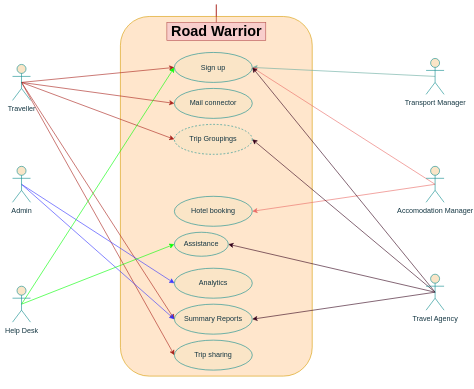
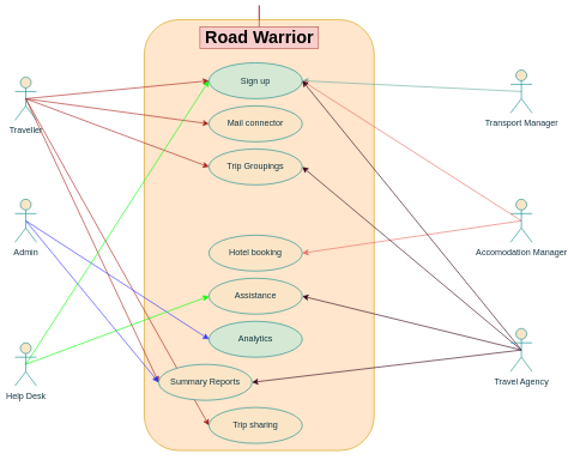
- <mxCell id="26" value="&lt;div style=&quot;border-color: var(--border-color);&quot;&gt;&lt;div style=&quot;border-color: var(--border-color);&quot;&gt;Sign up&lt;/div&gt;&lt;/div&gt;" style="ellipse;whiteSpace=wrap;html=1;strokeColor=#0F8B8D;fontColor=#143642;fillColor=#FAE5C7;" vertex="1" parent="1"><mxGeometry x="290" y="80" width="130" height="50" as="geometry" /></mxCell>
+ <mxCell id="26" value="&lt;div style=&quot;border-color: var(--border-color);&quot;&gt;&lt;div style=&quot;border-color: var(--border-color);&quot;&gt;Sign up&lt;/div&gt;&lt;/div&gt;" style="ellipse;whiteSpace=wrap;html=1;strokeColor=#0F8B8D;fontColor=#143642;fillColor=#d5e8d4;" vertex="1" parent="1"><mxGeometry x="290" y="80" width="130" height="50" as="geometry" /></mxCell>
- <mxCell id="28" value="&lt;div style=&quot;border-color: var(--border-color);&quot;&gt;&lt;div style=&quot;border-color: var(--border-color);&quot;&gt;Trip Groupings&lt;/div&gt;&lt;/div&gt;" style="ellipse;whiteSpace=wrap;html=1;strokeColor=#0F8B8D;fontColor=#143642;fillColor=#FAE5C7;dashed=1;" vertex="1" parent="1"><mxGeometry x="290" y="200" width="130" height="50" as="geometry" /></mxCell>
+ <mxCell id="28" value="&lt;div style=&quot;border-color: var(--border-color);&quot;&gt;&lt;div style=&quot;border-color: var(--border-color);&quot;&gt;Trip Groupings&lt;/div&gt;&lt;/div&gt;" style="ellipse;whiteSpace=wrap;html=1;strokeColor=#0F8B8D;fontColor=#143642;fillColor=#FAE5C7;" vertex="1" parent="1"><mxGeometry x="290" y="200" width="130" height="50" as="geometry" /></mxCell>
- <mxCell id="30" value="&lt;div style=&quot;border-color: var(--border-color);&quot;&gt;Assistance&lt;/div&gt;" style="ellipse;whiteSpace=wrap;html=1;strokeColor=#0F8B8D;fontColor=#143642;fillColor=#FAE5C7;" vertex="1" parent="1"><mxGeometry x="290" y="380" width="90" height="40" as="geometry" /></mxCell>
+ <mxCell id="30" value="&lt;div style=&quot;border-color: var(--border-color);&quot;&gt;Assistance&lt;/div&gt;" style="ellipse;whiteSpace=wrap;html=1;strokeColor=#0F8B8D;fontColor=#143642;fillColor=#FAE5C7;" vertex="1" parent="1"><mxGeometry x="290" y="380" width="130" height="50" as="geometry" /></mxCell>
- <mxCell id="31" value="&lt;div style=&quot;border-color: var(--border-color);&quot;&gt;Analytics&lt;/div&gt;" style="ellipse;whiteSpace=wrap;html=1;strokeColor=#0F8B8D;fontColor=#143642;fillColor=#FAE5C7;" vertex="1" parent="1"><mxGeometry x="290" y="440" width="130" height="50" as="geometry" /></mxCell>
+ <mxCell id="31" value="&lt;div style=&quot;border-color: var(--border-color);&quot;&gt;Analytics&lt;/div&gt;" style="ellipse;whiteSpace=wrap;html=1;strokeColor=#0F8B8D;fontColor=#143642;fillColor=#d5e8d4;" vertex="1" parent="1"><mxGeometry x="290" y="440" width="130" height="50" as="geometry" /></mxCell>
- <mxCell id="32" value="&lt;div style=&quot;border-color: var(--border-color);&quot;&gt;&lt;div style=&quot;border-color: var(--border-color);&quot;&gt;Summary Reports&lt;/div&gt;&lt;/div&gt;" style="ellipse;whiteSpace=wrap;html=1;strokeColor=#0F8B8D;fontColor=#143642;fillColor=#FAE5C7;" vertex="1" parent="1"><mxGeometry x="290" y="500" width="130" height="50" as="geometry" /></mxCell>
+ <mxCell id="32" value="&lt;div style=&quot;border-color: var(--border-color);&quot;&gt;&lt;div style=&quot;border-color: var(--border-color);&quot;&gt;Summary Reports&lt;/div&gt;&lt;/div&gt;" style="ellipse;whiteSpace=wrap;html=1;strokeColor=#0F8B8D;fontColor=#143642;fillColor=#FAE5C7;" vertex="1" parent="1"><mxGeometry x="220" y="500" width="130" height="50" as="geometry" /></mxCell>
